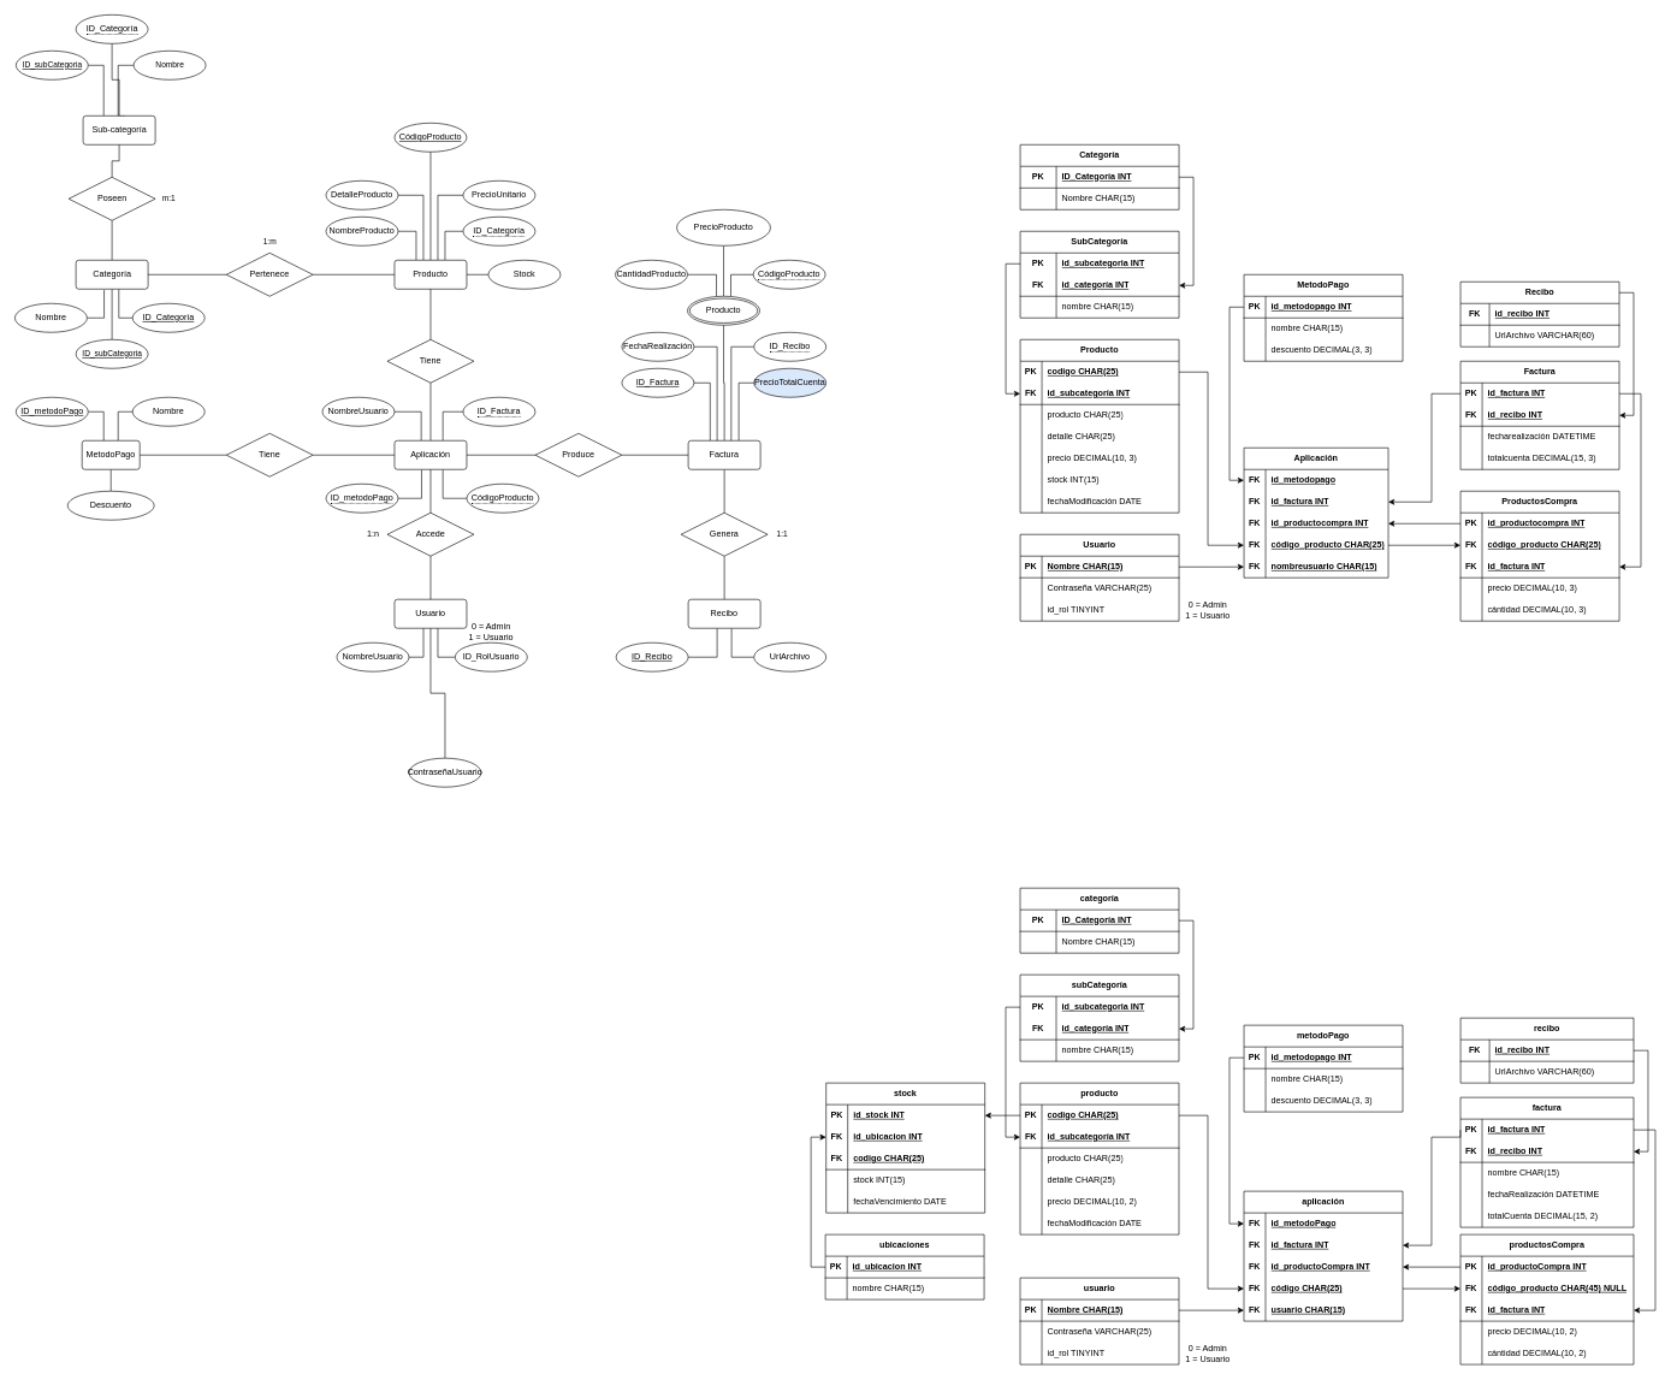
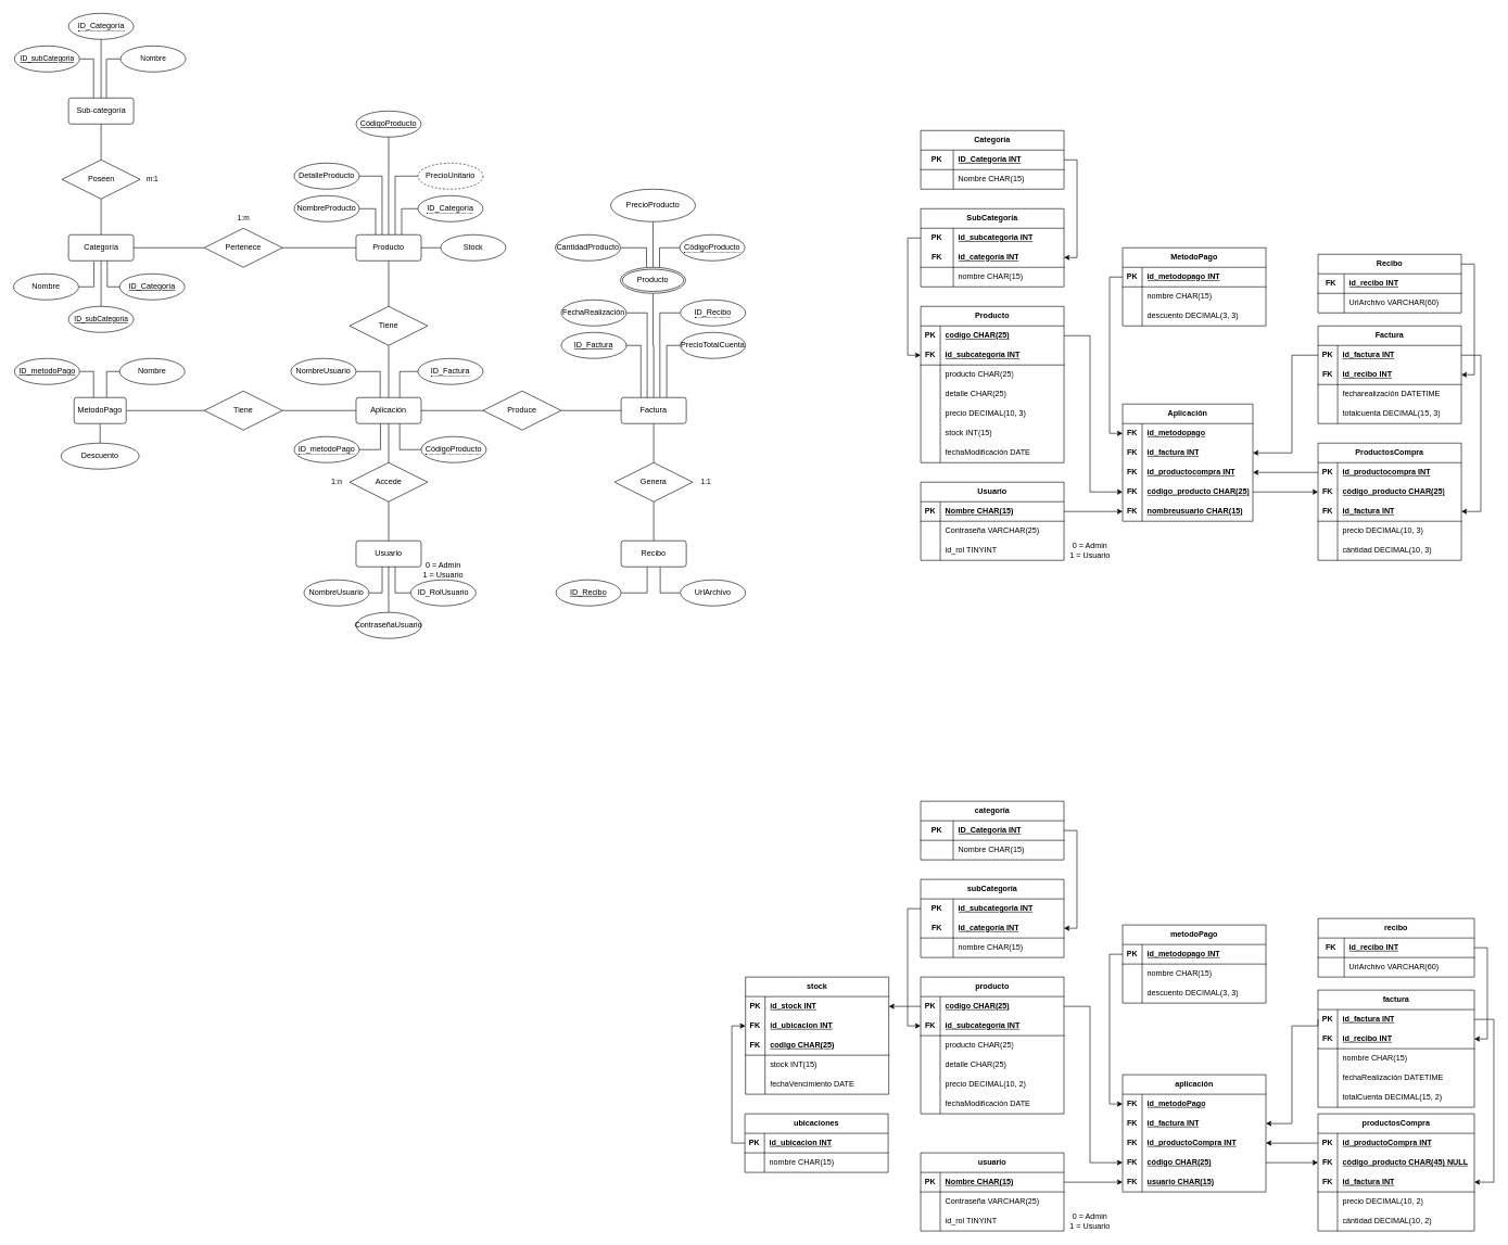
- <mxCell id="194" value="Sub-categoría" style="rounded=1;arcSize=10;whiteSpace=wrap;html=1;align=center;" parent="1" vertex="1"><mxGeometry x="114.5" y="160" width="100" height="40" as="geometry" /></mxCell>
+ <mxCell id="194" value="Sub-categoría" style="rounded=1;arcSize=10;whiteSpace=wrap;html=1;align=center;" parent="1" vertex="1"><mxGeometry x="104.5" y="150" width="100" height="40" as="geometry" /></mxCell>
- <mxCell id="28" value="PrecioUnitario" style="ellipse;whiteSpace=wrap;html=1;align=center;" parent="1" vertex="1"><mxGeometry x="641" y="250" width="100" height="40" as="geometry" /></mxCell>
+ <mxCell id="28" value="PrecioUnitario" style="ellipse;whiteSpace=wrap;html=1;align=center;dashed=1;" parent="1" vertex="1"><mxGeometry x="641" y="250" width="100" height="40" as="geometry" /></mxCell>
- <mxCell id="64" value="PrecioTotalCuenta" style="ellipse;whiteSpace=wrap;html=1;align=center;fillColor=#dae8fc;" parent="1" vertex="1"><mxGeometry x="1044" y="510" width="100" height="40" as="geometry" /></mxCell>
+ <mxCell id="64" value="PrecioTotalCuenta" style="ellipse;whiteSpace=wrap;html=1;align=center;" parent="1" vertex="1"><mxGeometry x="1044" y="510" width="100" height="40" as="geometry" /></mxCell>
- <mxCell id="20" value="ContraseñaUsuario" style="ellipse;whiteSpace=wrap;html=1;align=center;" parent="1" vertex="1"><mxGeometry x="566" y="1050" width="100" height="40" as="geometry" /></mxCell>
+ <mxCell id="20" value="ContraseñaUsuario" style="ellipse;whiteSpace=wrap;html=1;align=center;" parent="1" vertex="1"><mxGeometry x="546" y="940" width="100" height="40" as="geometry" /></mxCell>
